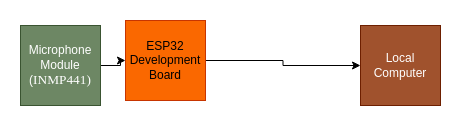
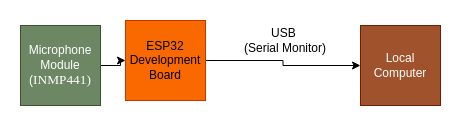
+ <mxCell id="7" value="USB&amp;nbsp;&lt;div&gt;(Serial Monitor)&lt;/div&gt;" style="text;html=1;align=center;verticalAlign=middle;whiteSpace=wrap;rounded=0;" vertex="1" parent="1"><mxGeometry x="240" y="25" width="90" height="30" as="geometry" /></mxCell>
